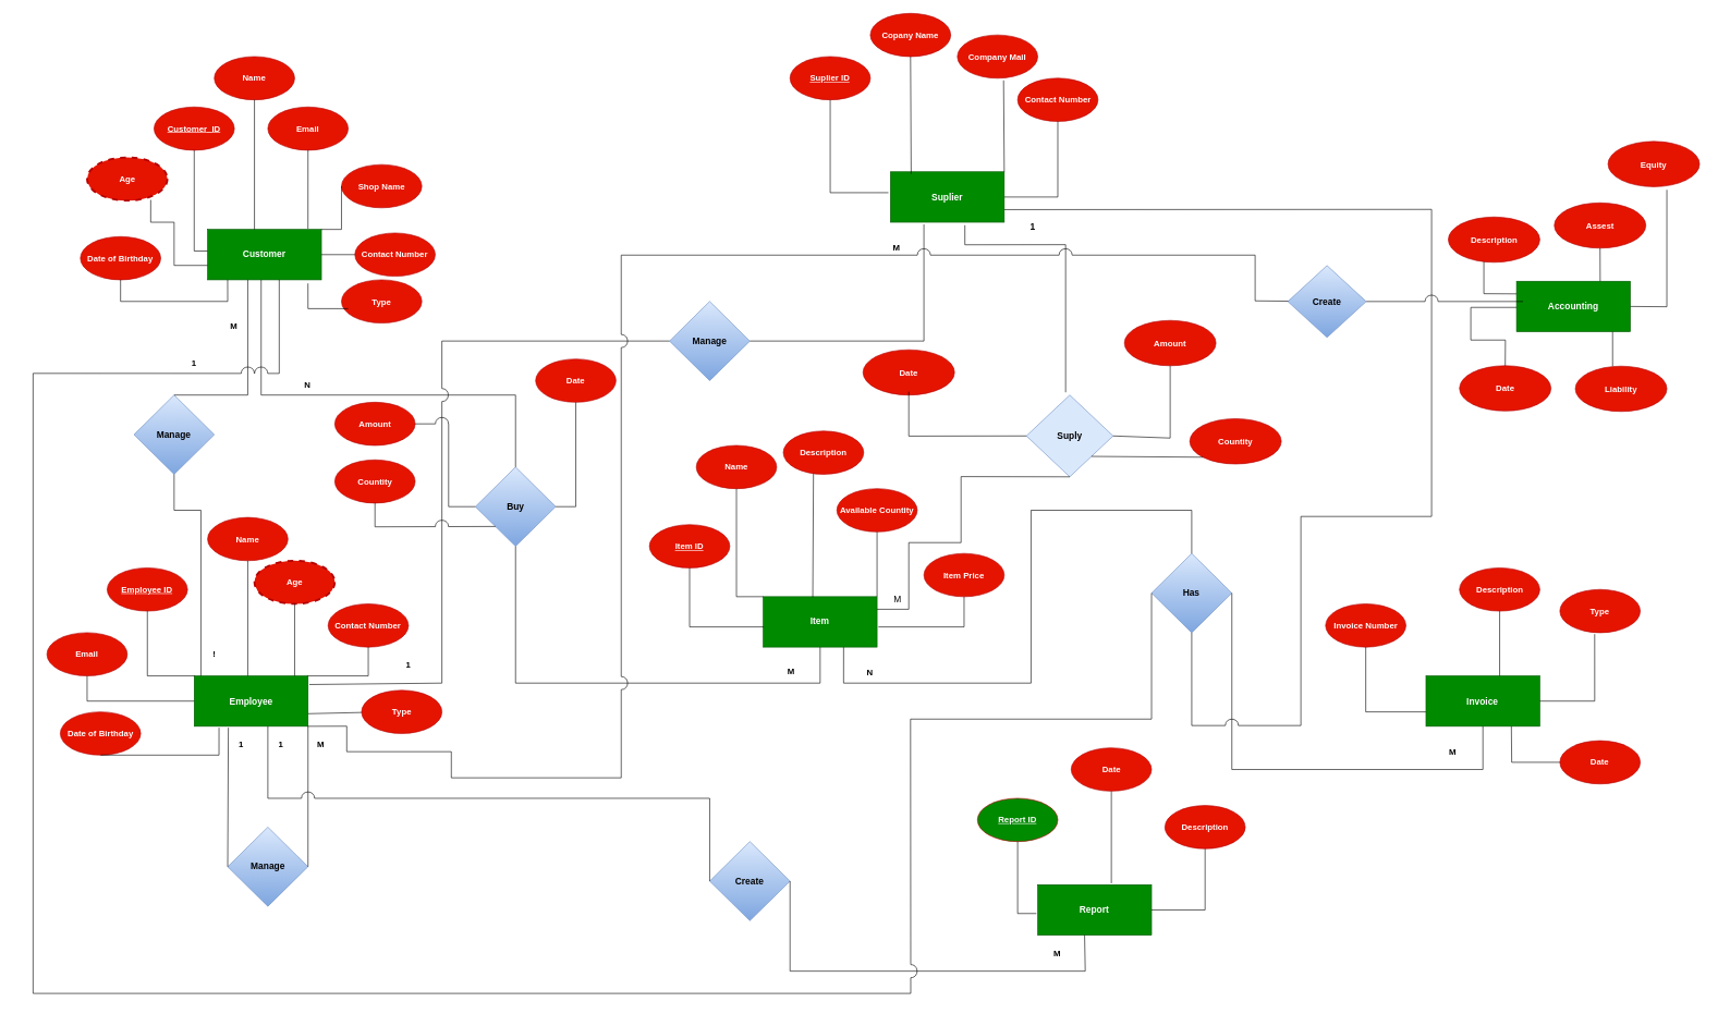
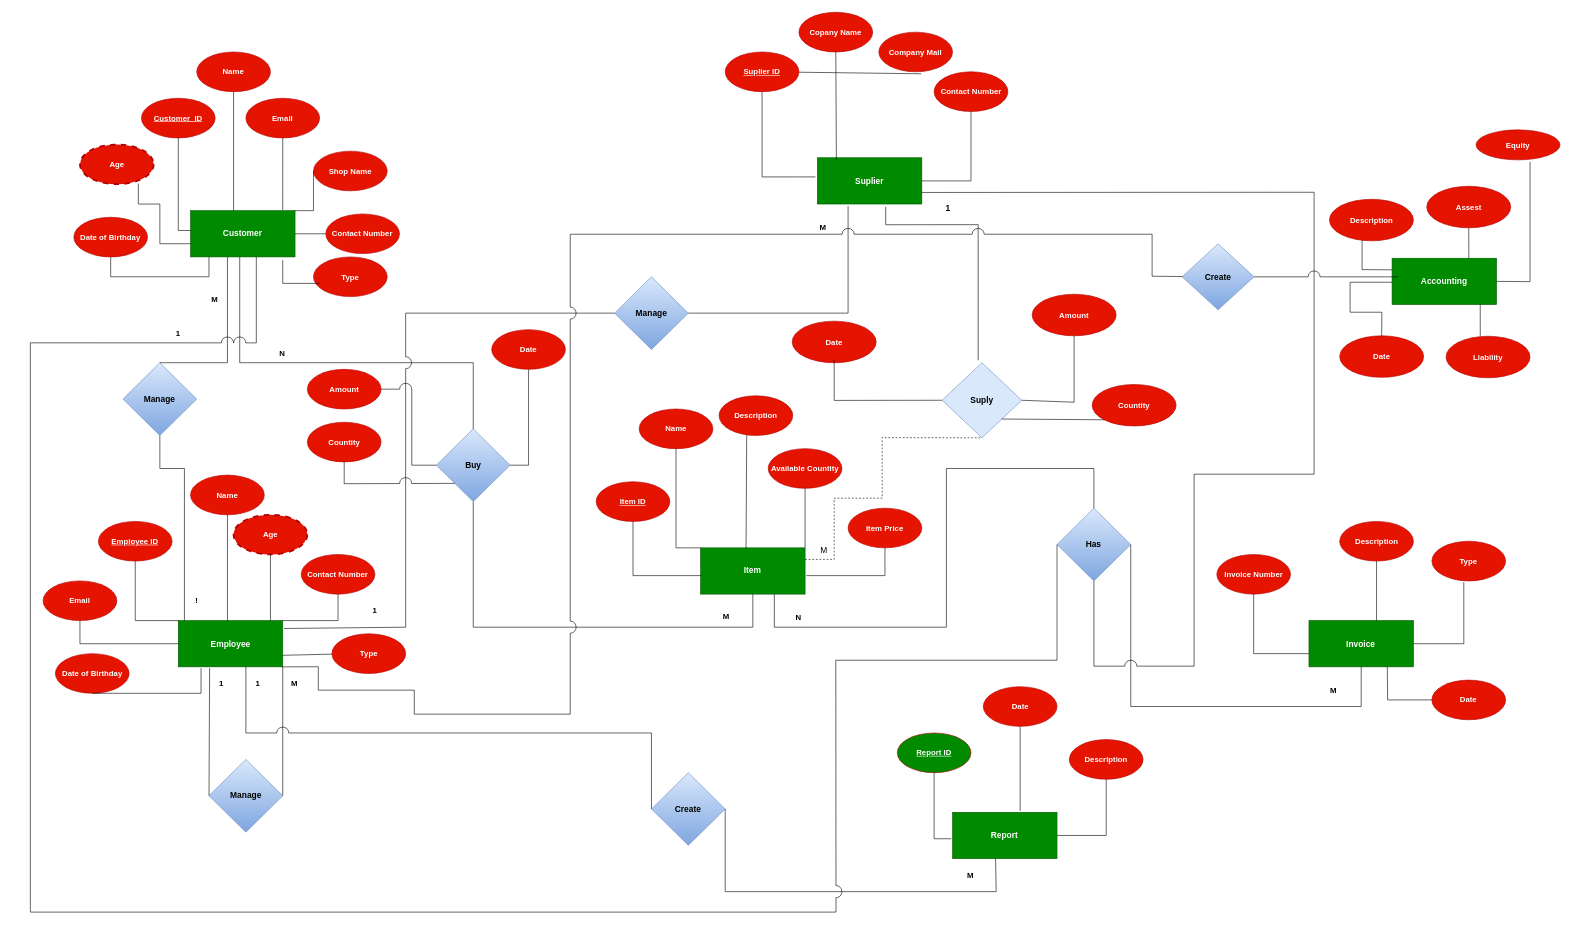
- <mxCell id="58" value="" style="endArrow=none;html=1;rounded=0;exitX=0.575;exitY=1.05;exitDx=0;exitDy=0;exitPerimeter=0;entryX=1;entryY=0;entryDx=0;entryDy=0;" parent="2" source="10" target="6" edge="1"><mxGeometry relative="1" as="geometry"><mxPoint x="1239.512" y="132.263" as="sourcePoint" /><mxPoint x="1403.415" y="132.263" as="targetPoint" /></mxGeometry></mxCell>
+ <mxCell id="58" value="" style="endArrow=none;html=1;rounded=0;exitX=0.575;exitY=1.05;exitDx=0;exitDy=0;exitPerimeter=0;" parent="2" source="10" target="55" edge="1"><mxGeometry relative="1" as="geometry"><mxPoint x="1239.512" y="132.263" as="sourcePoint" /><mxPoint x="1403.415" y="132.263" as="targetPoint" /></mxGeometry></mxCell>
- <mxCell id="128" value="&lt;font style=&quot;font-size: 13px;&quot;&gt;&lt;b&gt;Equity&lt;/b&gt;&lt;/font&gt;" style="ellipse;whiteSpace=wrap;html=1;fillColor=#e51400;fontColor=#ffffff;strokeColor=#B20000;" vertex="1" parent="2"><mxGeometry x="2440.0" y="196.0" width="140" height="69.27" as="geometry" /></mxCell>
+ <mxCell id="128" value="&lt;font style=&quot;font-size: 13px;&quot;&gt;&lt;b&gt;Equity&lt;/b&gt;&lt;/font&gt;" style="ellipse;whiteSpace=wrap;html=1;fillColor=#e51400;fontColor=#ffffff;strokeColor=#B20000;" vertex="1" parent="2"><mxGeometry x="2440.0" y="196.0" width="140" height="50" as="geometry" /></mxCell>
- <mxCell id="120" value="" style="endArrow=none;html=1;rounded=0;exitX=1;exitY=0.25;exitDx=0;exitDy=0;entryX=0.5;entryY=1;entryDx=0;entryDy=0;" edge="1" parent="2" source="3" target="111"><mxGeometry width="50" height="50" relative="1" as="geometry"><mxPoint x="1450" y="790" as="sourcePoint" /><mxPoint x="1550" y="650" as="targetPoint" /><Array as="points"><mxPoint x="1370" y="912" /><mxPoint x="1370" y="810" /><mxPoint x="1450" y="810" /><mxPoint x="1450" y="709" /></Array></mxGeometry></mxCell>
+ <mxCell id="120" value="" style="endArrow=none;html=1;rounded=0;exitX=1;exitY=0.25;exitDx=0;exitDy=0;entryX=0.5;entryY=1;entryDx=0;entryDy=0;dashed=1;" edge="1" parent="2" source="3" target="111"><mxGeometry width="50" height="50" relative="1" as="geometry"><mxPoint x="1450" y="790" as="sourcePoint" /><mxPoint x="1550" y="650" as="targetPoint" /><Array as="points"><mxPoint x="1370" y="912" /><mxPoint x="1370" y="810" /><mxPoint x="1450" y="810" /><mxPoint x="1450" y="709" /></Array></mxGeometry></mxCell>
